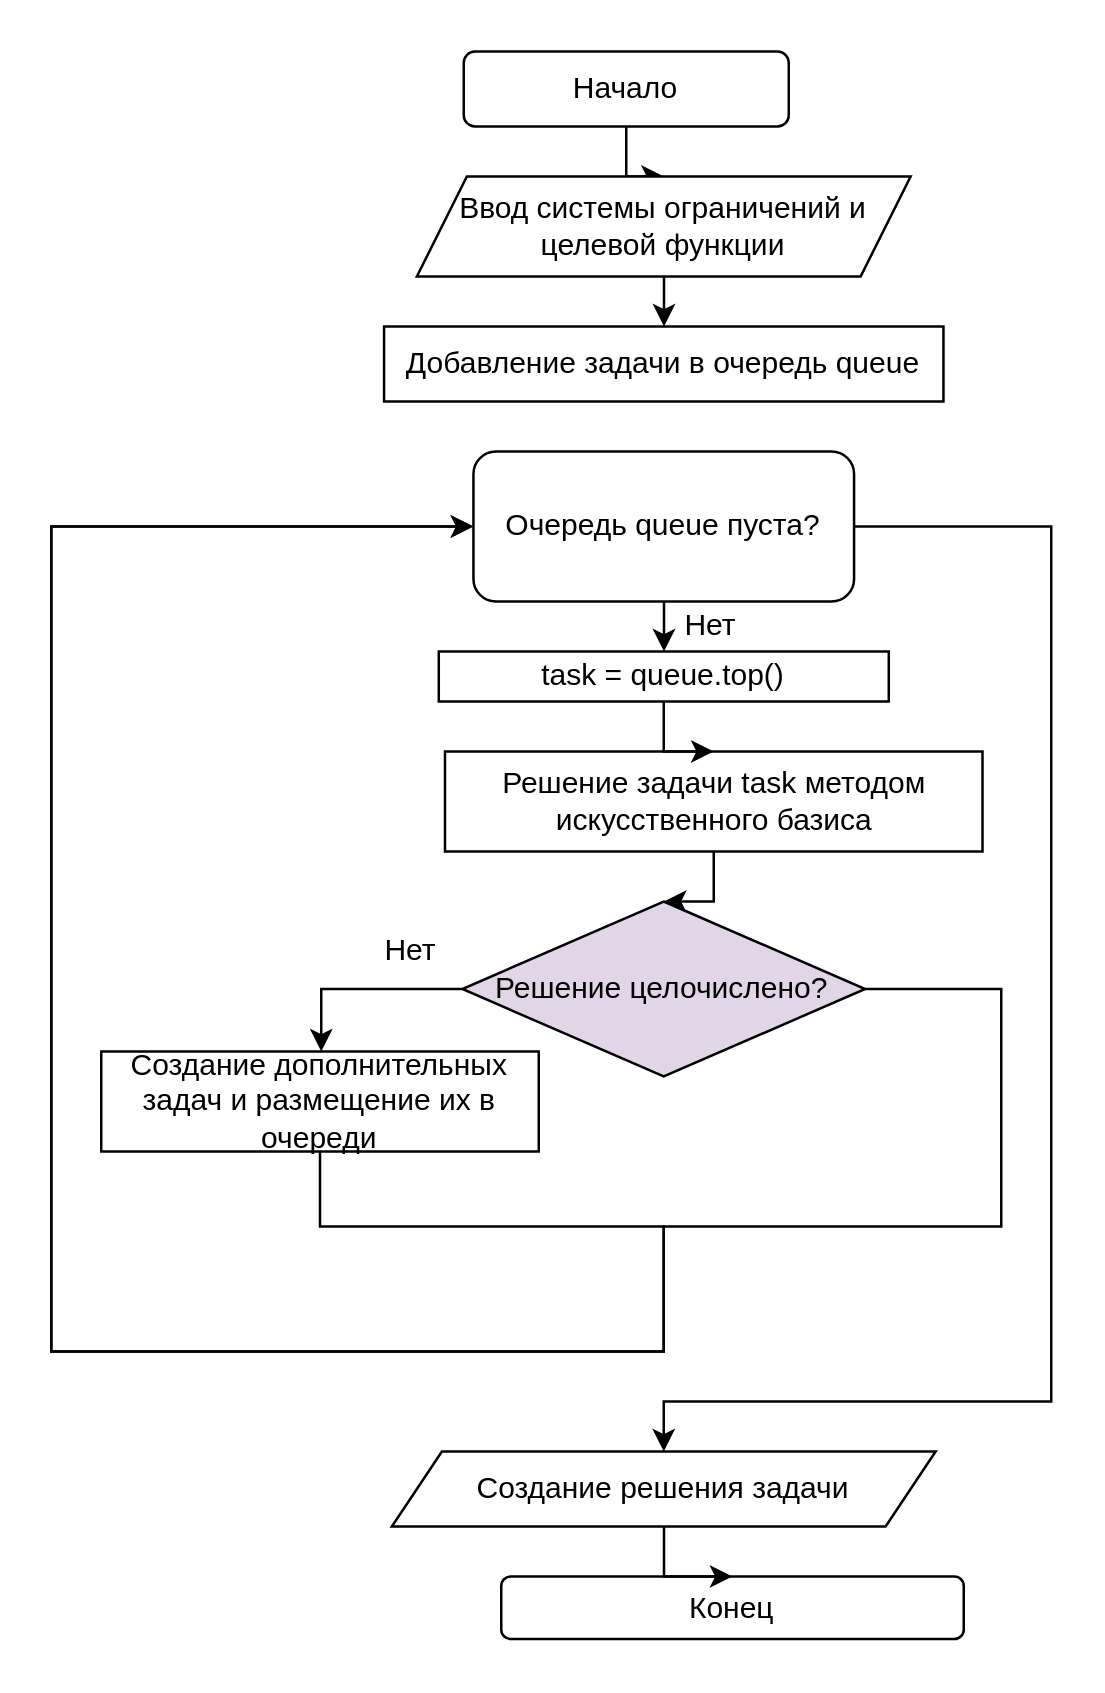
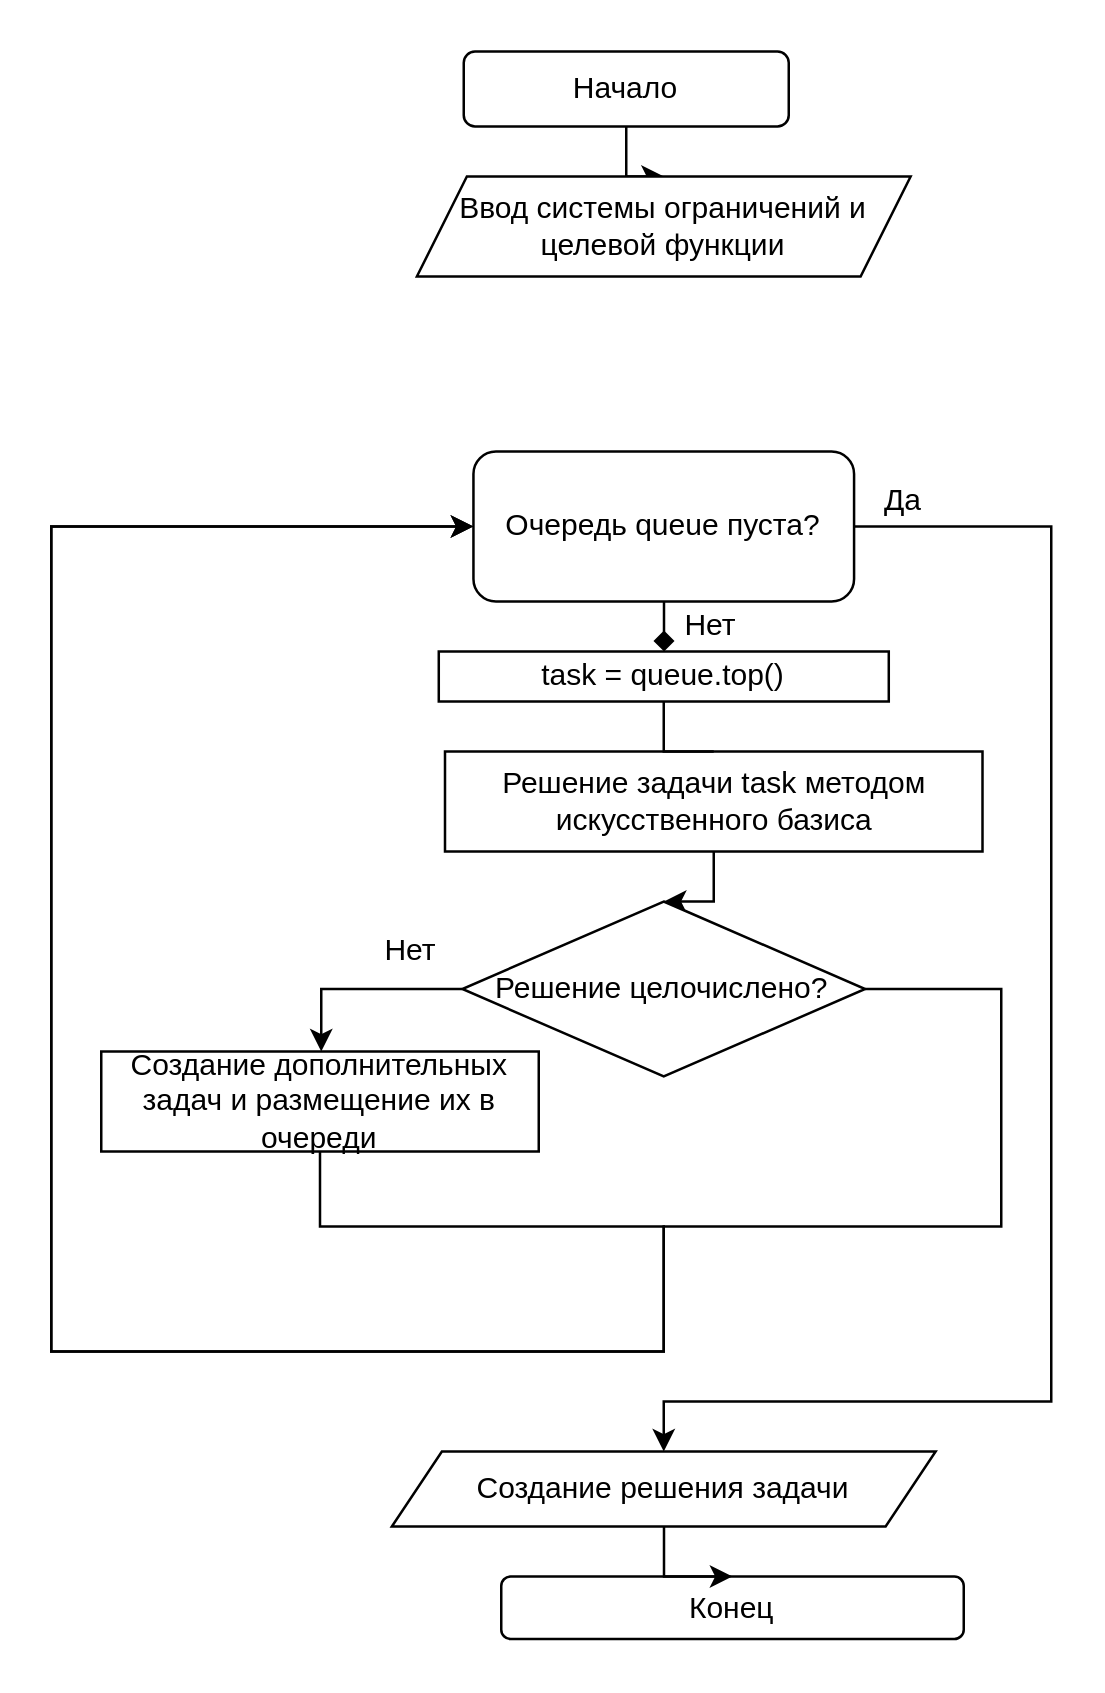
- <mxCell id="5" style="edgeStyle=orthogonalEdgeStyle;rounded=0;orthogonalLoop=1;jettySize=auto;html=1;entryX=0.5;entryY=0;entryDx=0;entryDy=0;" parent="1" source="6" target="16" edge="1"><mxGeometry relative="1" as="geometry" /></mxCell>
- <mxCell id="16" value="Добавление задачи в очередь queue" style="rounded=0;whiteSpace=wrap;html=1;" vertex="1" parent="1"><mxGeometry x="153.13" y="130" width="223.75" height="30" as="geometry" /></mxCell>
+ <mxCell id="12" value="Да" style="text;html=1;strokeColor=none;fillColor=none;align=center;verticalAlign=middle;whiteSpace=wrap;rounded=0;" parent="1" vertex="1"><mxGeometry x="341.13" y="190" width="40" height="20" as="geometry" /></mxCell>
- <mxCell id="9" style="edgeStyle=orthogonalEdgeStyle;rounded=0;orthogonalLoop=1;jettySize=auto;html=1;entryX=0.5;entryY=0;entryDx=0;entryDy=0;" parent="1" source="11" target="18" edge="1"><mxGeometry relative="1" as="geometry"><mxPoint x="265.5" y="430" as="targetPoint" /></mxGeometry></mxCell>
+ <mxCell id="9" style="edgeStyle=orthogonalEdgeStyle;rounded=0;orthogonalLoop=1;jettySize=auto;html=1;entryX=0.5;entryY=0;entryDx=0;entryDy=0;endArrow=diamond;" parent="1" source="11" target="18" edge="1"><mxGeometry relative="1" as="geometry"><mxPoint x="265.5" y="430" as="targetPoint" /></mxGeometry></mxCell>
- <mxCell id="17" style="edgeStyle=orthogonalEdgeStyle;rounded=0;orthogonalLoop=1;jettySize=auto;html=1;" edge="1" parent="1" source="18" target="14"><mxGeometry relative="1" as="geometry" /></mxCell>
+ <mxCell id="17" style="edgeStyle=orthogonalEdgeStyle;rounded=0;orthogonalLoop=1;jettySize=auto;html=1;endArrow=none;" edge="1" parent="1" source="18" target="14"><mxGeometry relative="1" as="geometry" /></mxCell>
- <mxCell id="21" value="Решение целочислено?" style="rhombus;whiteSpace=wrap;html=1;fillColor=#e1d5e7;" vertex="1" parent="1"><mxGeometry x="184.44" y="360" width="161.13" height="70" as="geometry" /></mxCell>
+ <mxCell id="21" value="Решение целочислено?" style="rhombus;whiteSpace=wrap;html=1;" vertex="1" parent="1"><mxGeometry x="184.44" y="360" width="161.13" height="70" as="geometry" /></mxCell>
